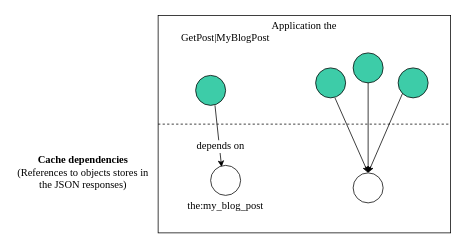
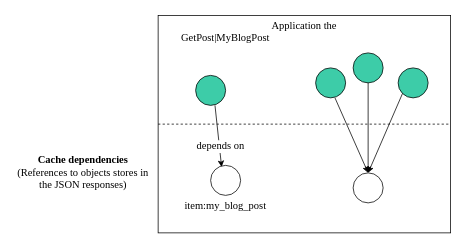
- <mxCell id="17" value="the:my_blog_post" style="text;html=1;strokeColor=none;fillColor=none;align=center;verticalAlign=middle;whiteSpace=wrap;rounded=0;fontSize=14;fontFamily=Work Sans;" parent="1" vertex="1"><mxGeometry x="225" y="260" width="150" height="30" as="geometry" /></mxCell>
+ <mxCell id="17" value="item:my_blog_post" style="text;html=1;strokeColor=none;fillColor=none;align=center;verticalAlign=middle;whiteSpace=wrap;rounded=0;fontSize=14;fontFamily=Work Sans;" parent="1" vertex="1"><mxGeometry x="225" y="260" width="150" height="30" as="geometry" /></mxCell>
